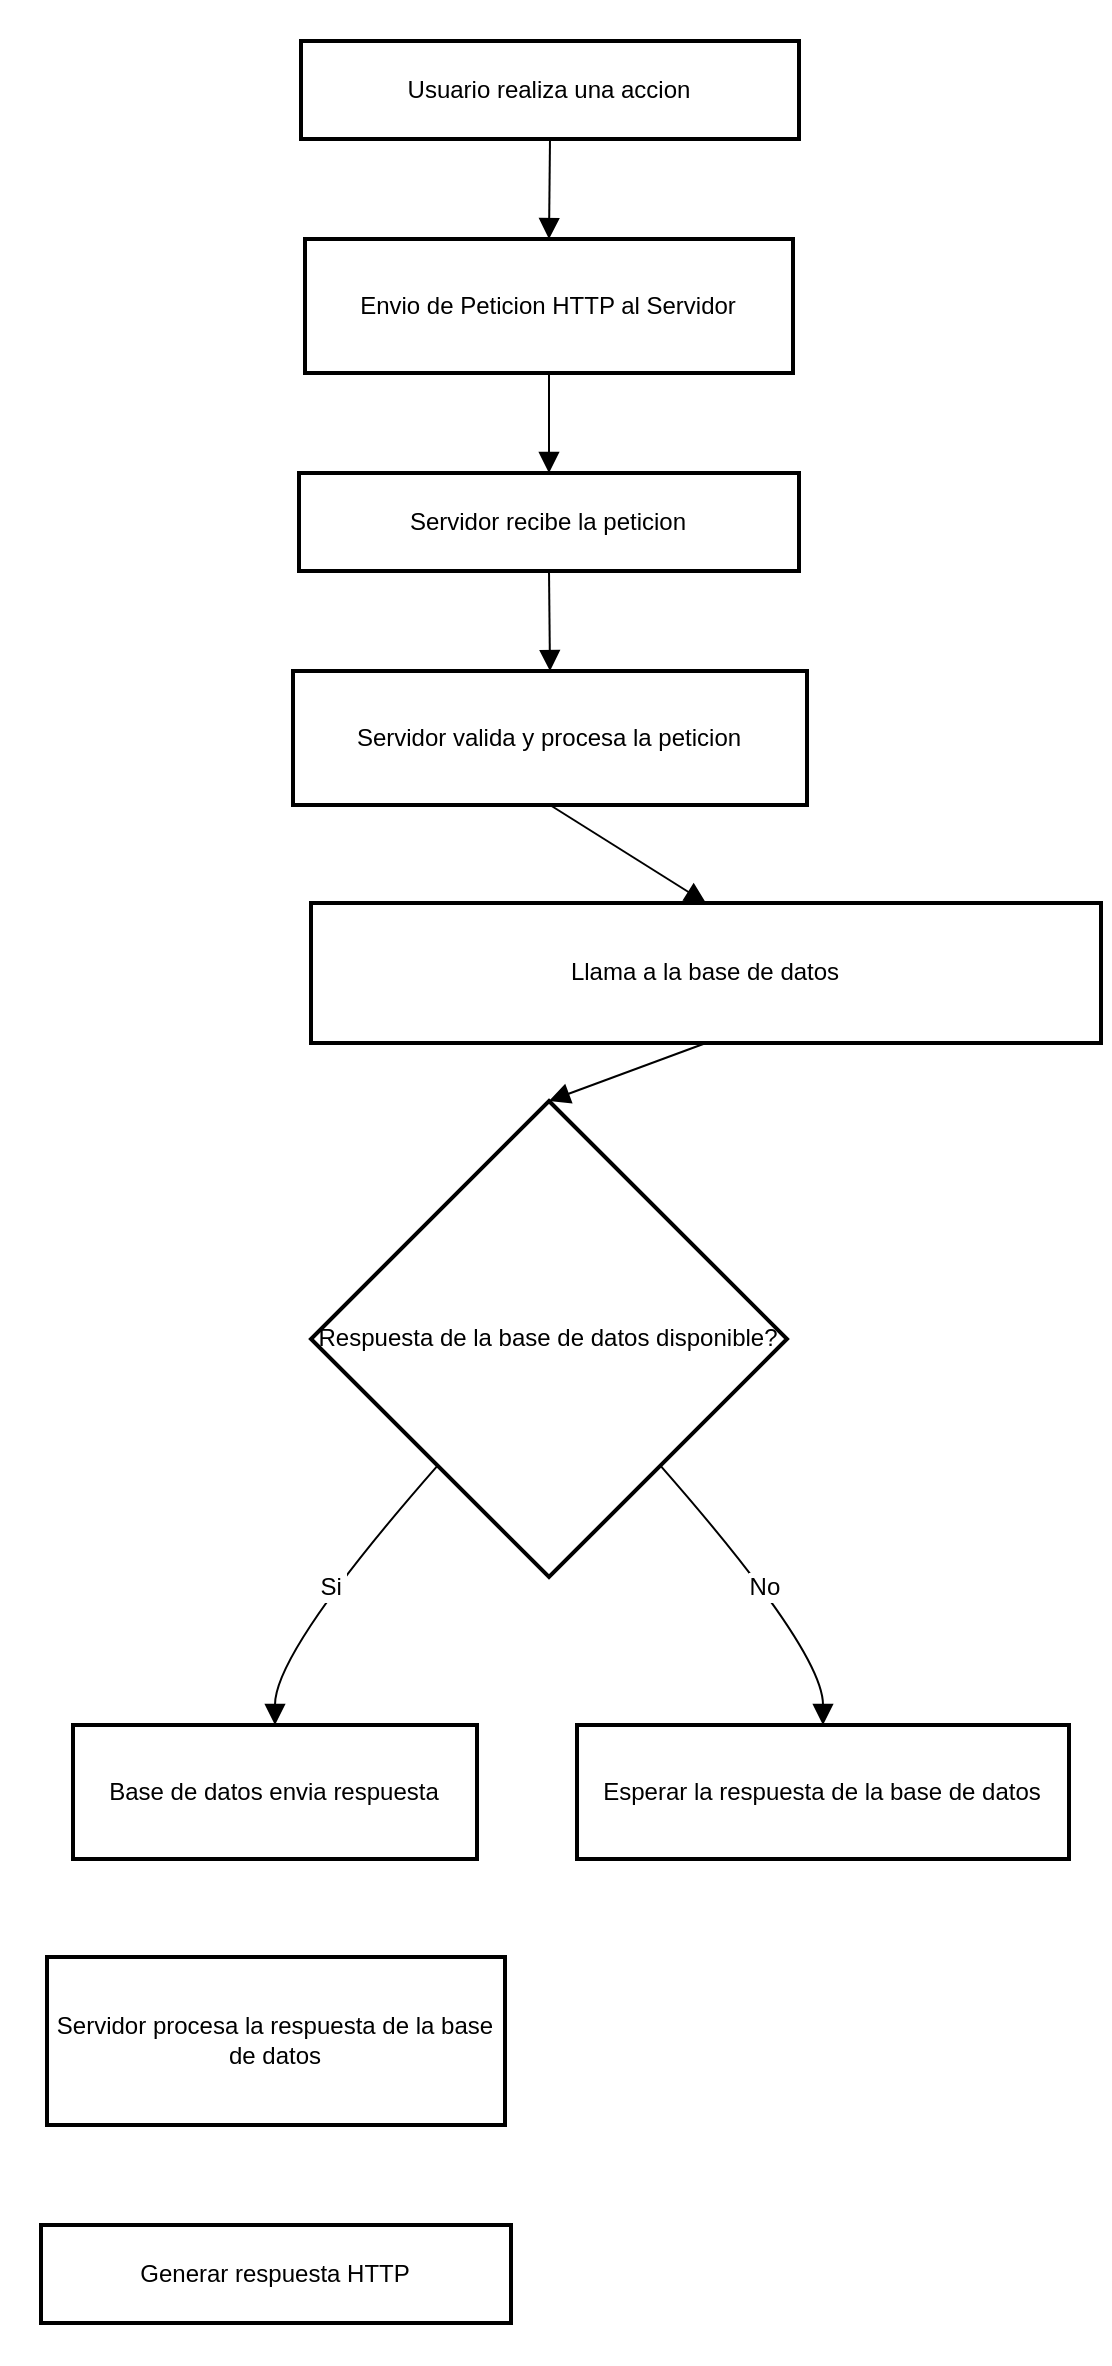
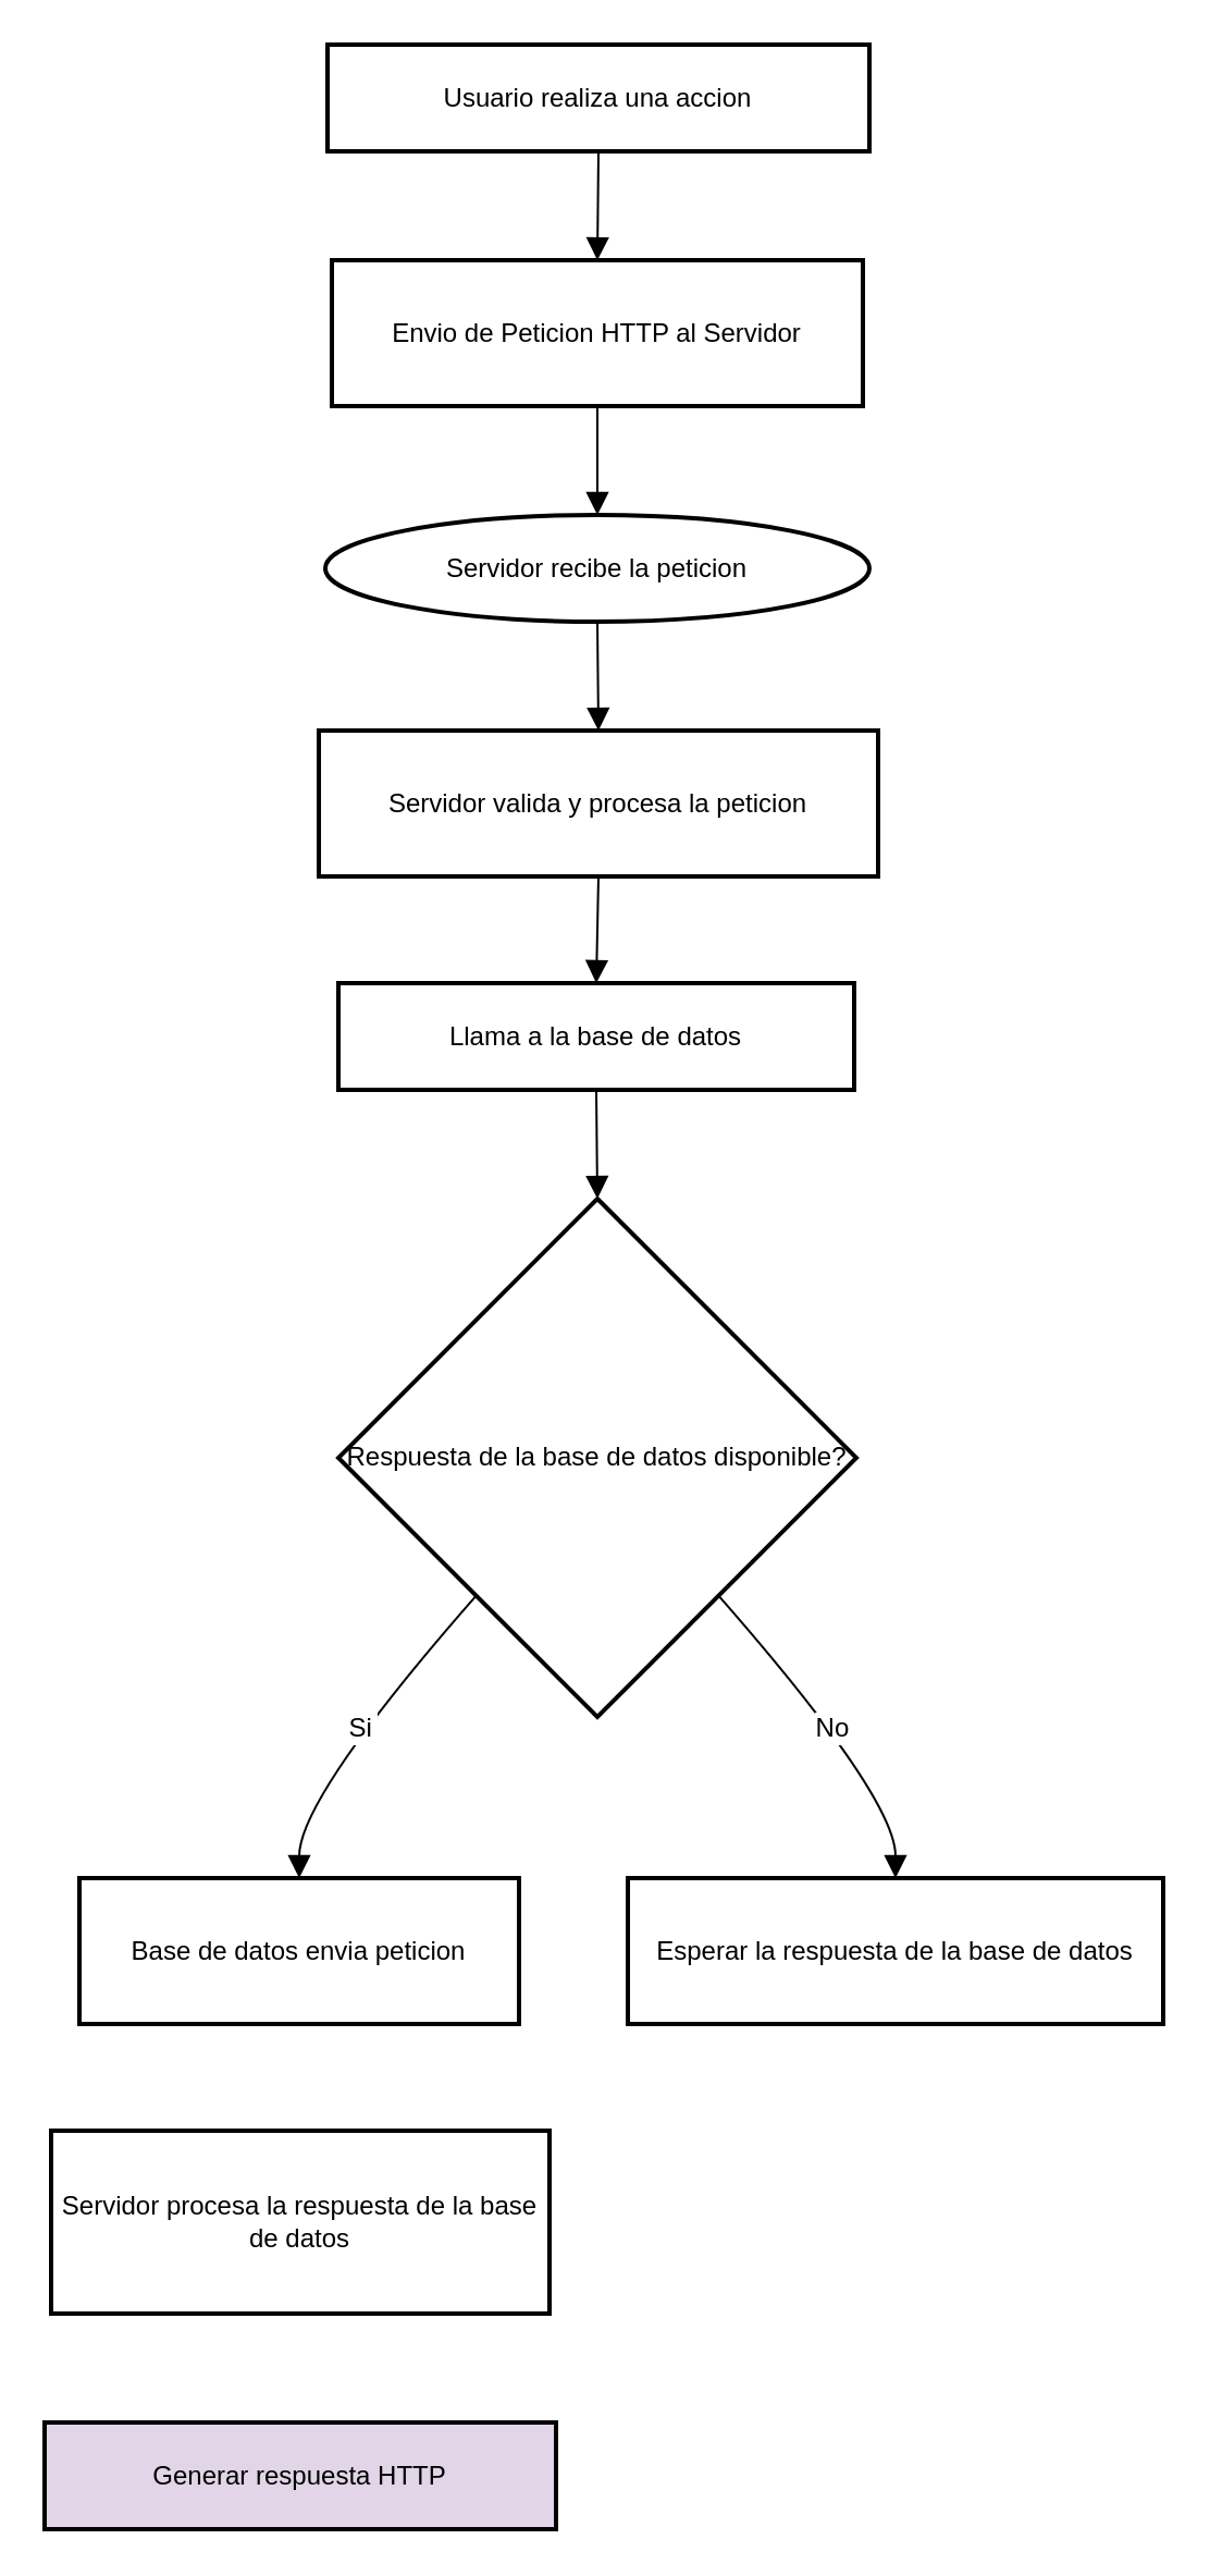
- <mxCell id="4" value="Servidor recibe la peticion" style="whiteSpace=wrap;strokeWidth=2;" vertex="1" parent="1"><mxGeometry x="149" y="236" width="250" height="49" as="geometry" /></mxCell>
+ <mxCell id="4" value="Servidor recibe la peticion" style="ellipse;whiteSpace=wrap;strokeWidth=2;" vertex="1" parent="1"><mxGeometry x="149" y="236" width="250" height="49" as="geometry" /></mxCell>
- <mxCell id="6" value="Llama a la base de datos" style="whiteSpace=wrap;strokeWidth=2;" vertex="1" parent="1"><mxGeometry x="155" y="451" width="395" height="70" as="geometry" /></mxCell>
+ <mxCell id="6" value="Llama a la base de datos" style="whiteSpace=wrap;strokeWidth=2;" vertex="1" parent="1"><mxGeometry x="155" y="451" width="237" height="49" as="geometry" /></mxCell>
- <mxCell id="8" value="Base de datos envia respuesta" style="whiteSpace=wrap;strokeWidth=2;" vertex="1" parent="1"><mxGeometry x="36" y="862" width="202" height="67" as="geometry" /></mxCell>
+ <mxCell id="8" value="Base de datos envia peticion" style="whiteSpace=wrap;strokeWidth=2;" vertex="1" parent="1"><mxGeometry x="36" y="862" width="202" height="67" as="geometry" /></mxCell>
- <mxCell id="11" value="Generar respuesta HTTP" style="whiteSpace=wrap;strokeWidth=2;" vertex="1" parent="1"><mxGeometry x="20" y="1112" width="235" height="49" as="geometry" /></mxCell>
+ <mxCell id="11" value="Generar respuesta HTTP" style="whiteSpace=wrap;strokeWidth=2;fillColor=#e1d5e7;" vertex="1" parent="1"><mxGeometry x="20" y="1112" width="235" height="49" as="geometry" /></mxCell>
